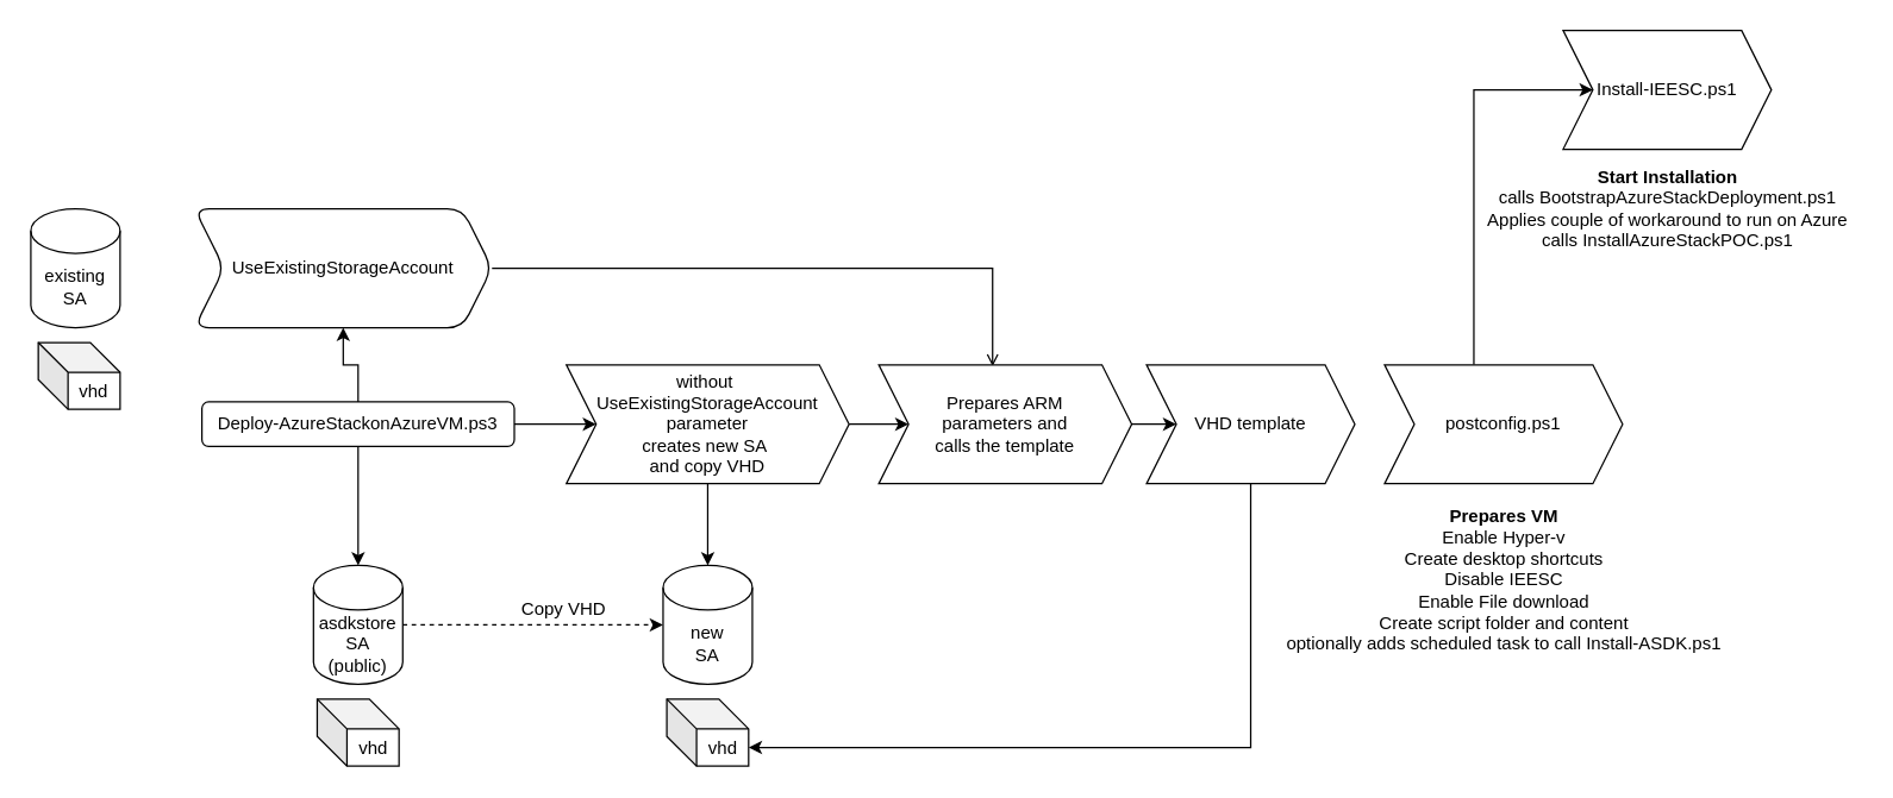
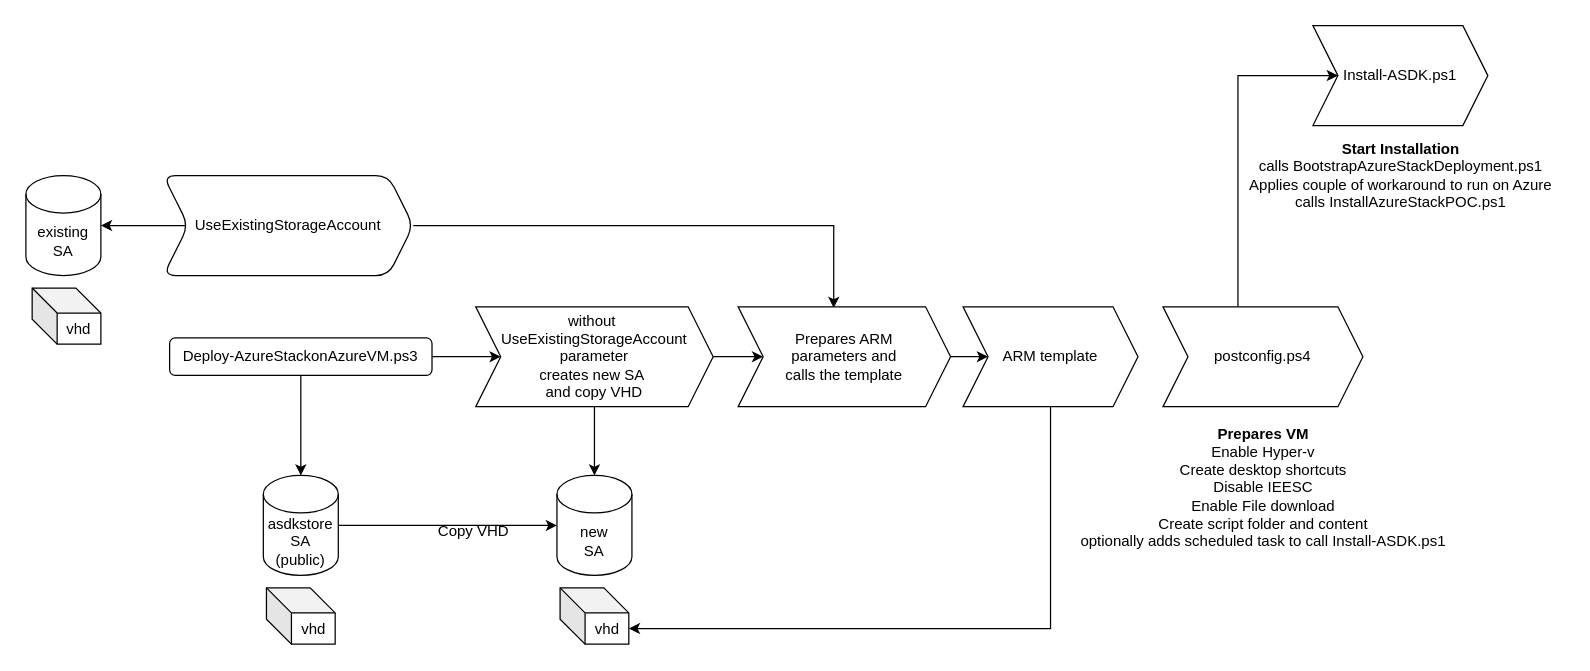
- <mxCell id="26" value="Install-IEESC.ps1" style="shape=step;perimeter=stepPerimeter;whiteSpace=wrap;html=1;fixedSize=1;" vertex="1" parent="1"><mxGeometry x="1050" y="20" width="140" height="80" as="geometry" /></mxCell>
+ <mxCell id="26" value="Install-ASDK.ps1" style="shape=step;perimeter=stepPerimeter;whiteSpace=wrap;html=1;fixedSize=1;" vertex="1" parent="1"><mxGeometry x="1050" y="20" width="140" height="80" as="geometry" /></mxCell>
+ <mxCell id="6" value="" style="edgeStyle=orthogonalEdgeStyle;rounded=0;orthogonalLoop=1;jettySize=auto;html=1;" edge="1" parent="1" source="8" target="9"><mxGeometry relative="1" as="geometry" /></mxCell>
- <mxCell id="7" style="edgeStyle=orthogonalEdgeStyle;rounded=0;orthogonalLoop=1;jettySize=auto;html=1;entryX=0.45;entryY=0.013;entryDx=0;entryDy=0;entryPerimeter=0;endArrow=open;" edge="1" parent="1" source="8" target="18"><mxGeometry relative="1" as="geometry" /></mxCell>
+ <mxCell id="7" style="edgeStyle=orthogonalEdgeStyle;rounded=0;orthogonalLoop=1;jettySize=auto;html=1;entryX=0.45;entryY=0.013;entryDx=0;entryDy=0;entryPerimeter=0;" edge="1" parent="1" source="8" target="18"><mxGeometry relative="1" as="geometry" /></mxCell>
- <mxCell id="2" value="" style="edgeStyle=orthogonalEdgeStyle;rounded=0;orthogonalLoop=1;jettySize=auto;html=1;" edge="1" parent="1" source="5" target="8"><mxGeometry relative="1" as="geometry" /></mxCell>
- <mxCell id="20" value="VHD template" style="shape=step;perimeter=stepPerimeter;whiteSpace=wrap;html=1;fixedSize=1;" vertex="1" parent="1"><mxGeometry x="770" y="245" width="140" height="80" as="geometry" /></mxCell>
+ <mxCell id="20" value="ARM template" style="shape=step;perimeter=stepPerimeter;whiteSpace=wrap;html=1;fixedSize=1;" vertex="1" parent="1"><mxGeometry x="770" y="245" width="140" height="80" as="geometry" /></mxCell>
- <mxCell id="24" value="postconfig.ps1" style="shape=step;perimeter=stepPerimeter;whiteSpace=wrap;html=1;fixedSize=1;" vertex="1" parent="1"><mxGeometry x="930" y="245" width="160" height="80" as="geometry" /></mxCell>
+ <mxCell id="24" value="postconfig.ps4" style="shape=step;perimeter=stepPerimeter;whiteSpace=wrap;html=1;fixedSize=1;" vertex="1" parent="1"><mxGeometry x="930" y="245" width="160" height="80" as="geometry" /></mxCell>
- <mxCell id="13" value="Copy VHD" style="text;html=1;align=center;verticalAlign=middle;resizable=0;points=[];autosize=1;" vertex="1" parent="1"><mxGeometry x="343" y="400" width="70" height="20" as="geometry" /></mxCell>
+ <mxCell id="13" value="Copy VHD" style="text;html=1;align=center;verticalAlign=middle;resizable=0;points=[];autosize=1;" vertex="1" parent="1"><mxGeometry x="343" y="415" width="70" height="20" as="geometry" /></mxCell>
- <mxCell id="10" value="" style="edgeStyle=orthogonalEdgeStyle;rounded=0;orthogonalLoop=1;jettySize=auto;html=1;dashed=1;" edge="1" parent="1" source="11" target="12"><mxGeometry relative="1" as="geometry" /></mxCell>
+ <mxCell id="10" value="" style="edgeStyle=orthogonalEdgeStyle;rounded=0;orthogonalLoop=1;jettySize=auto;html=1;" edge="1" parent="1" source="11" target="12"><mxGeometry relative="1" as="geometry" /></mxCell>
